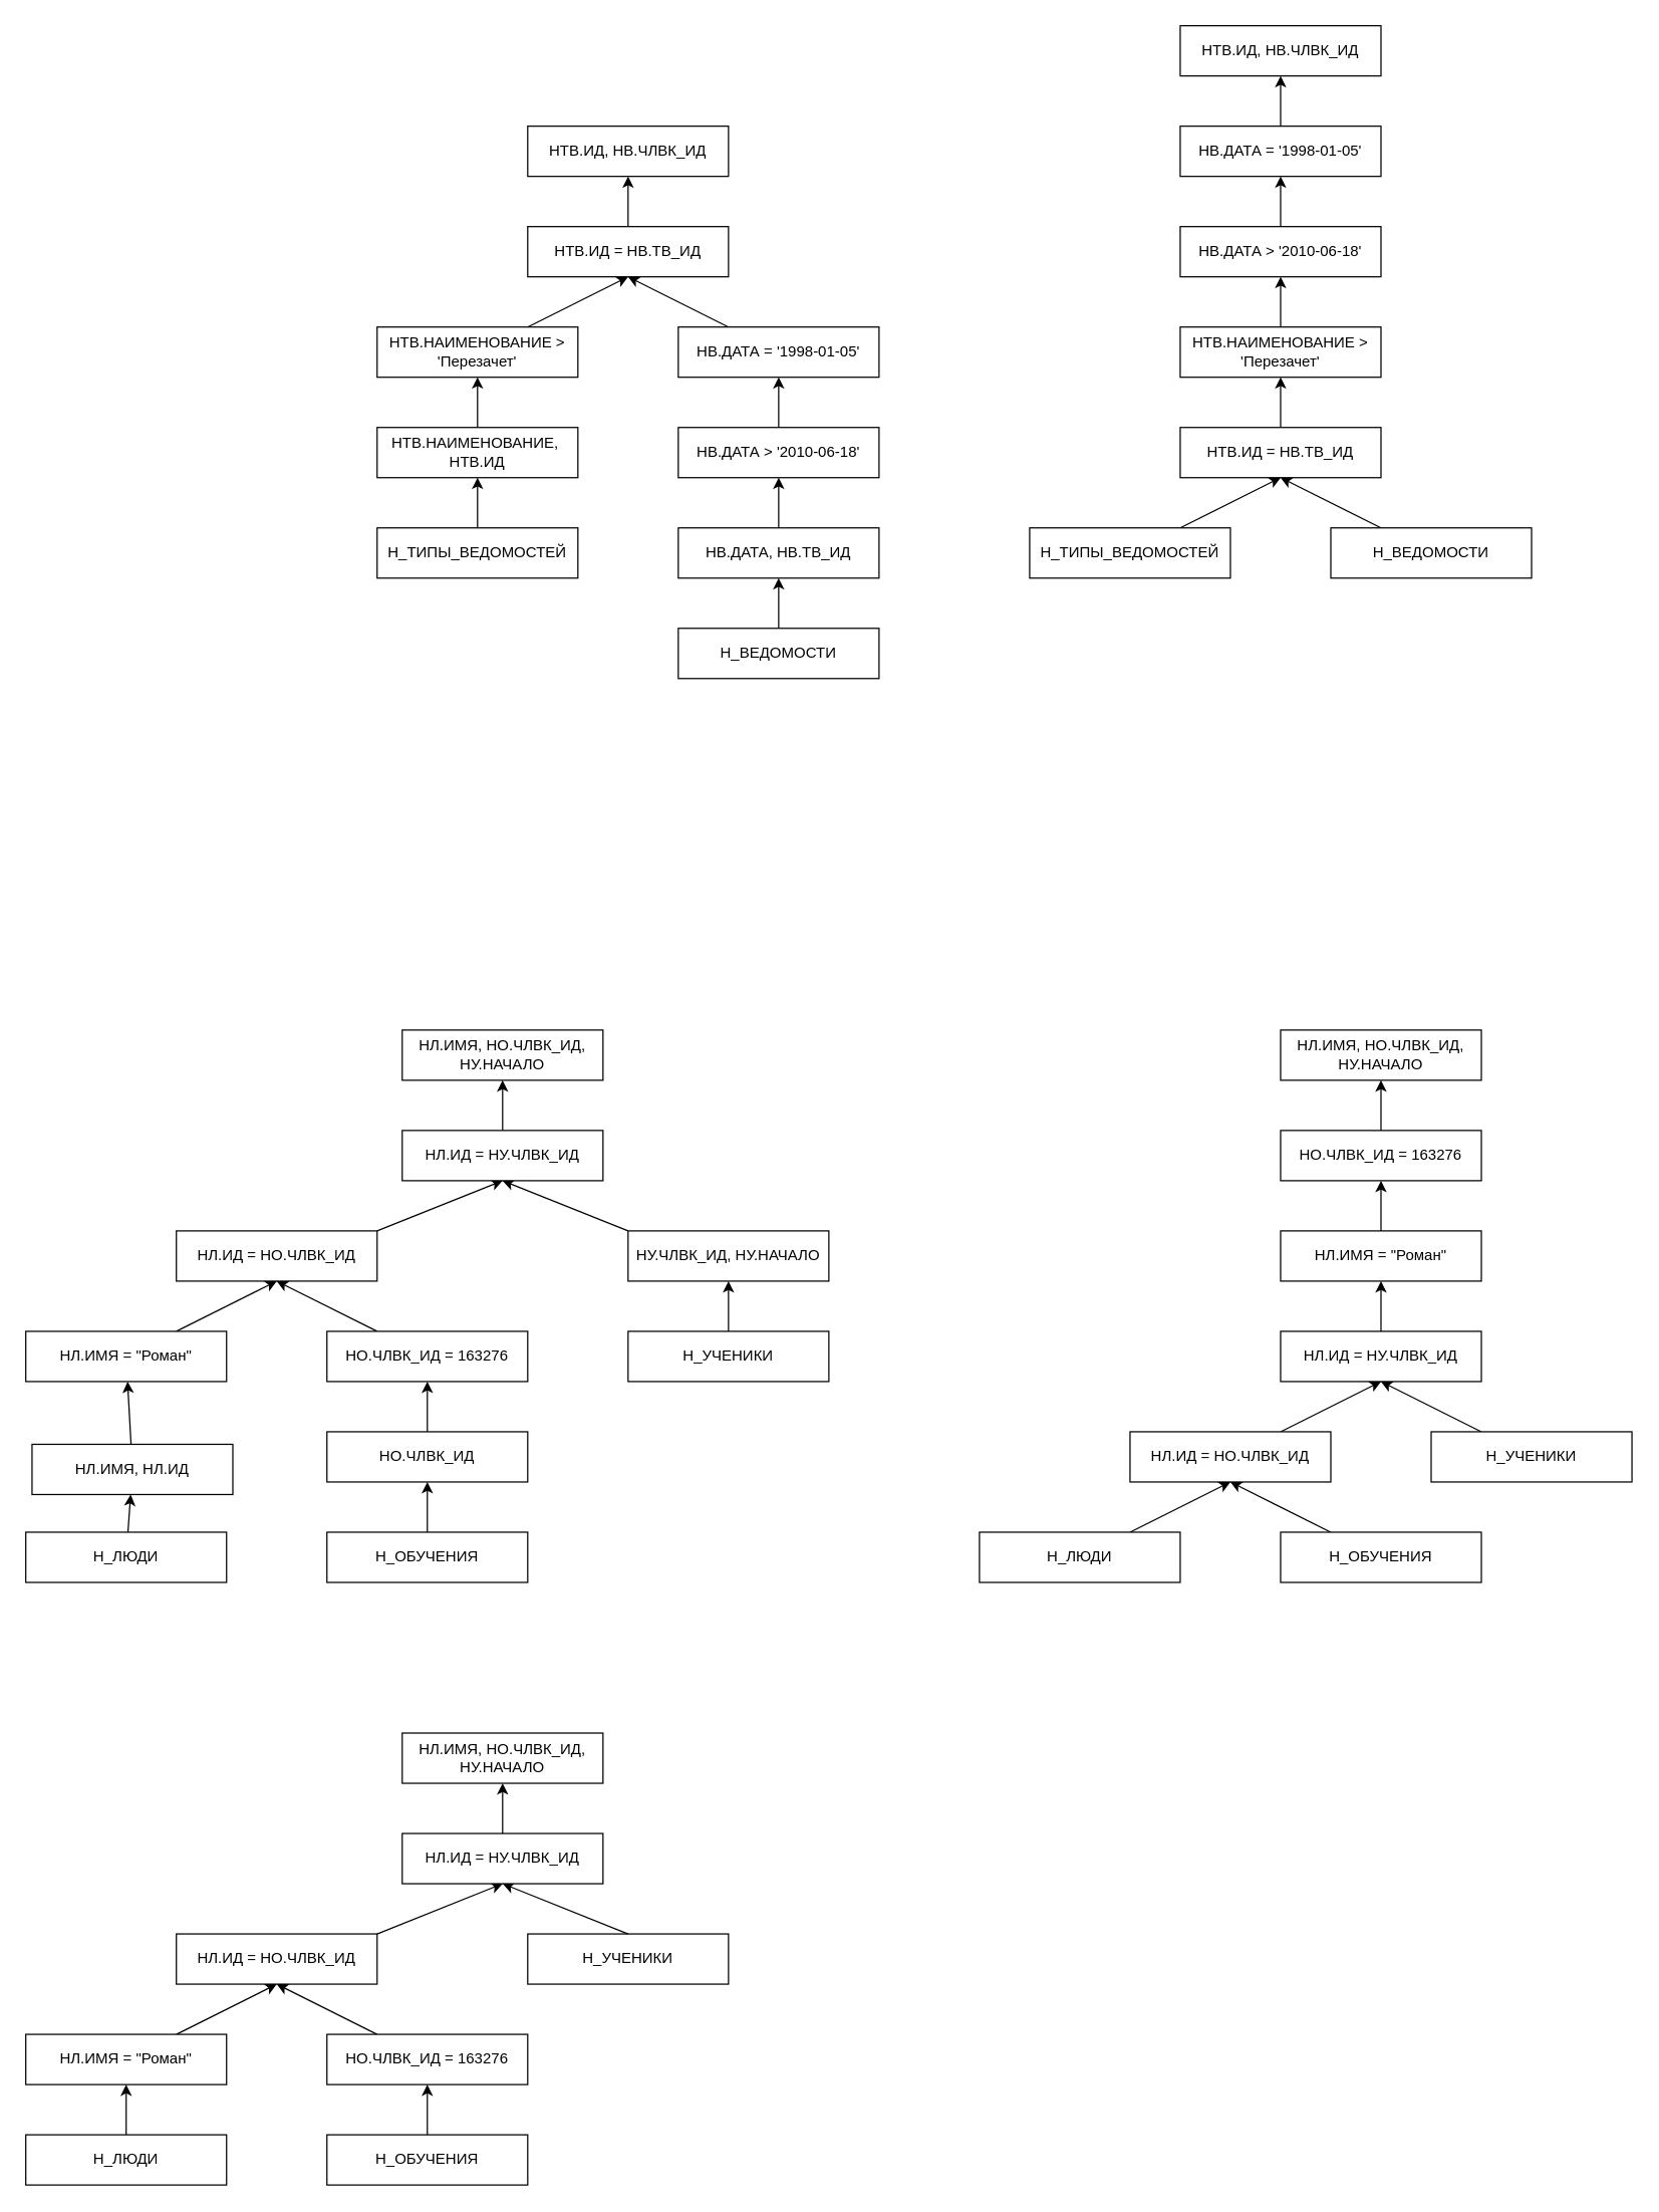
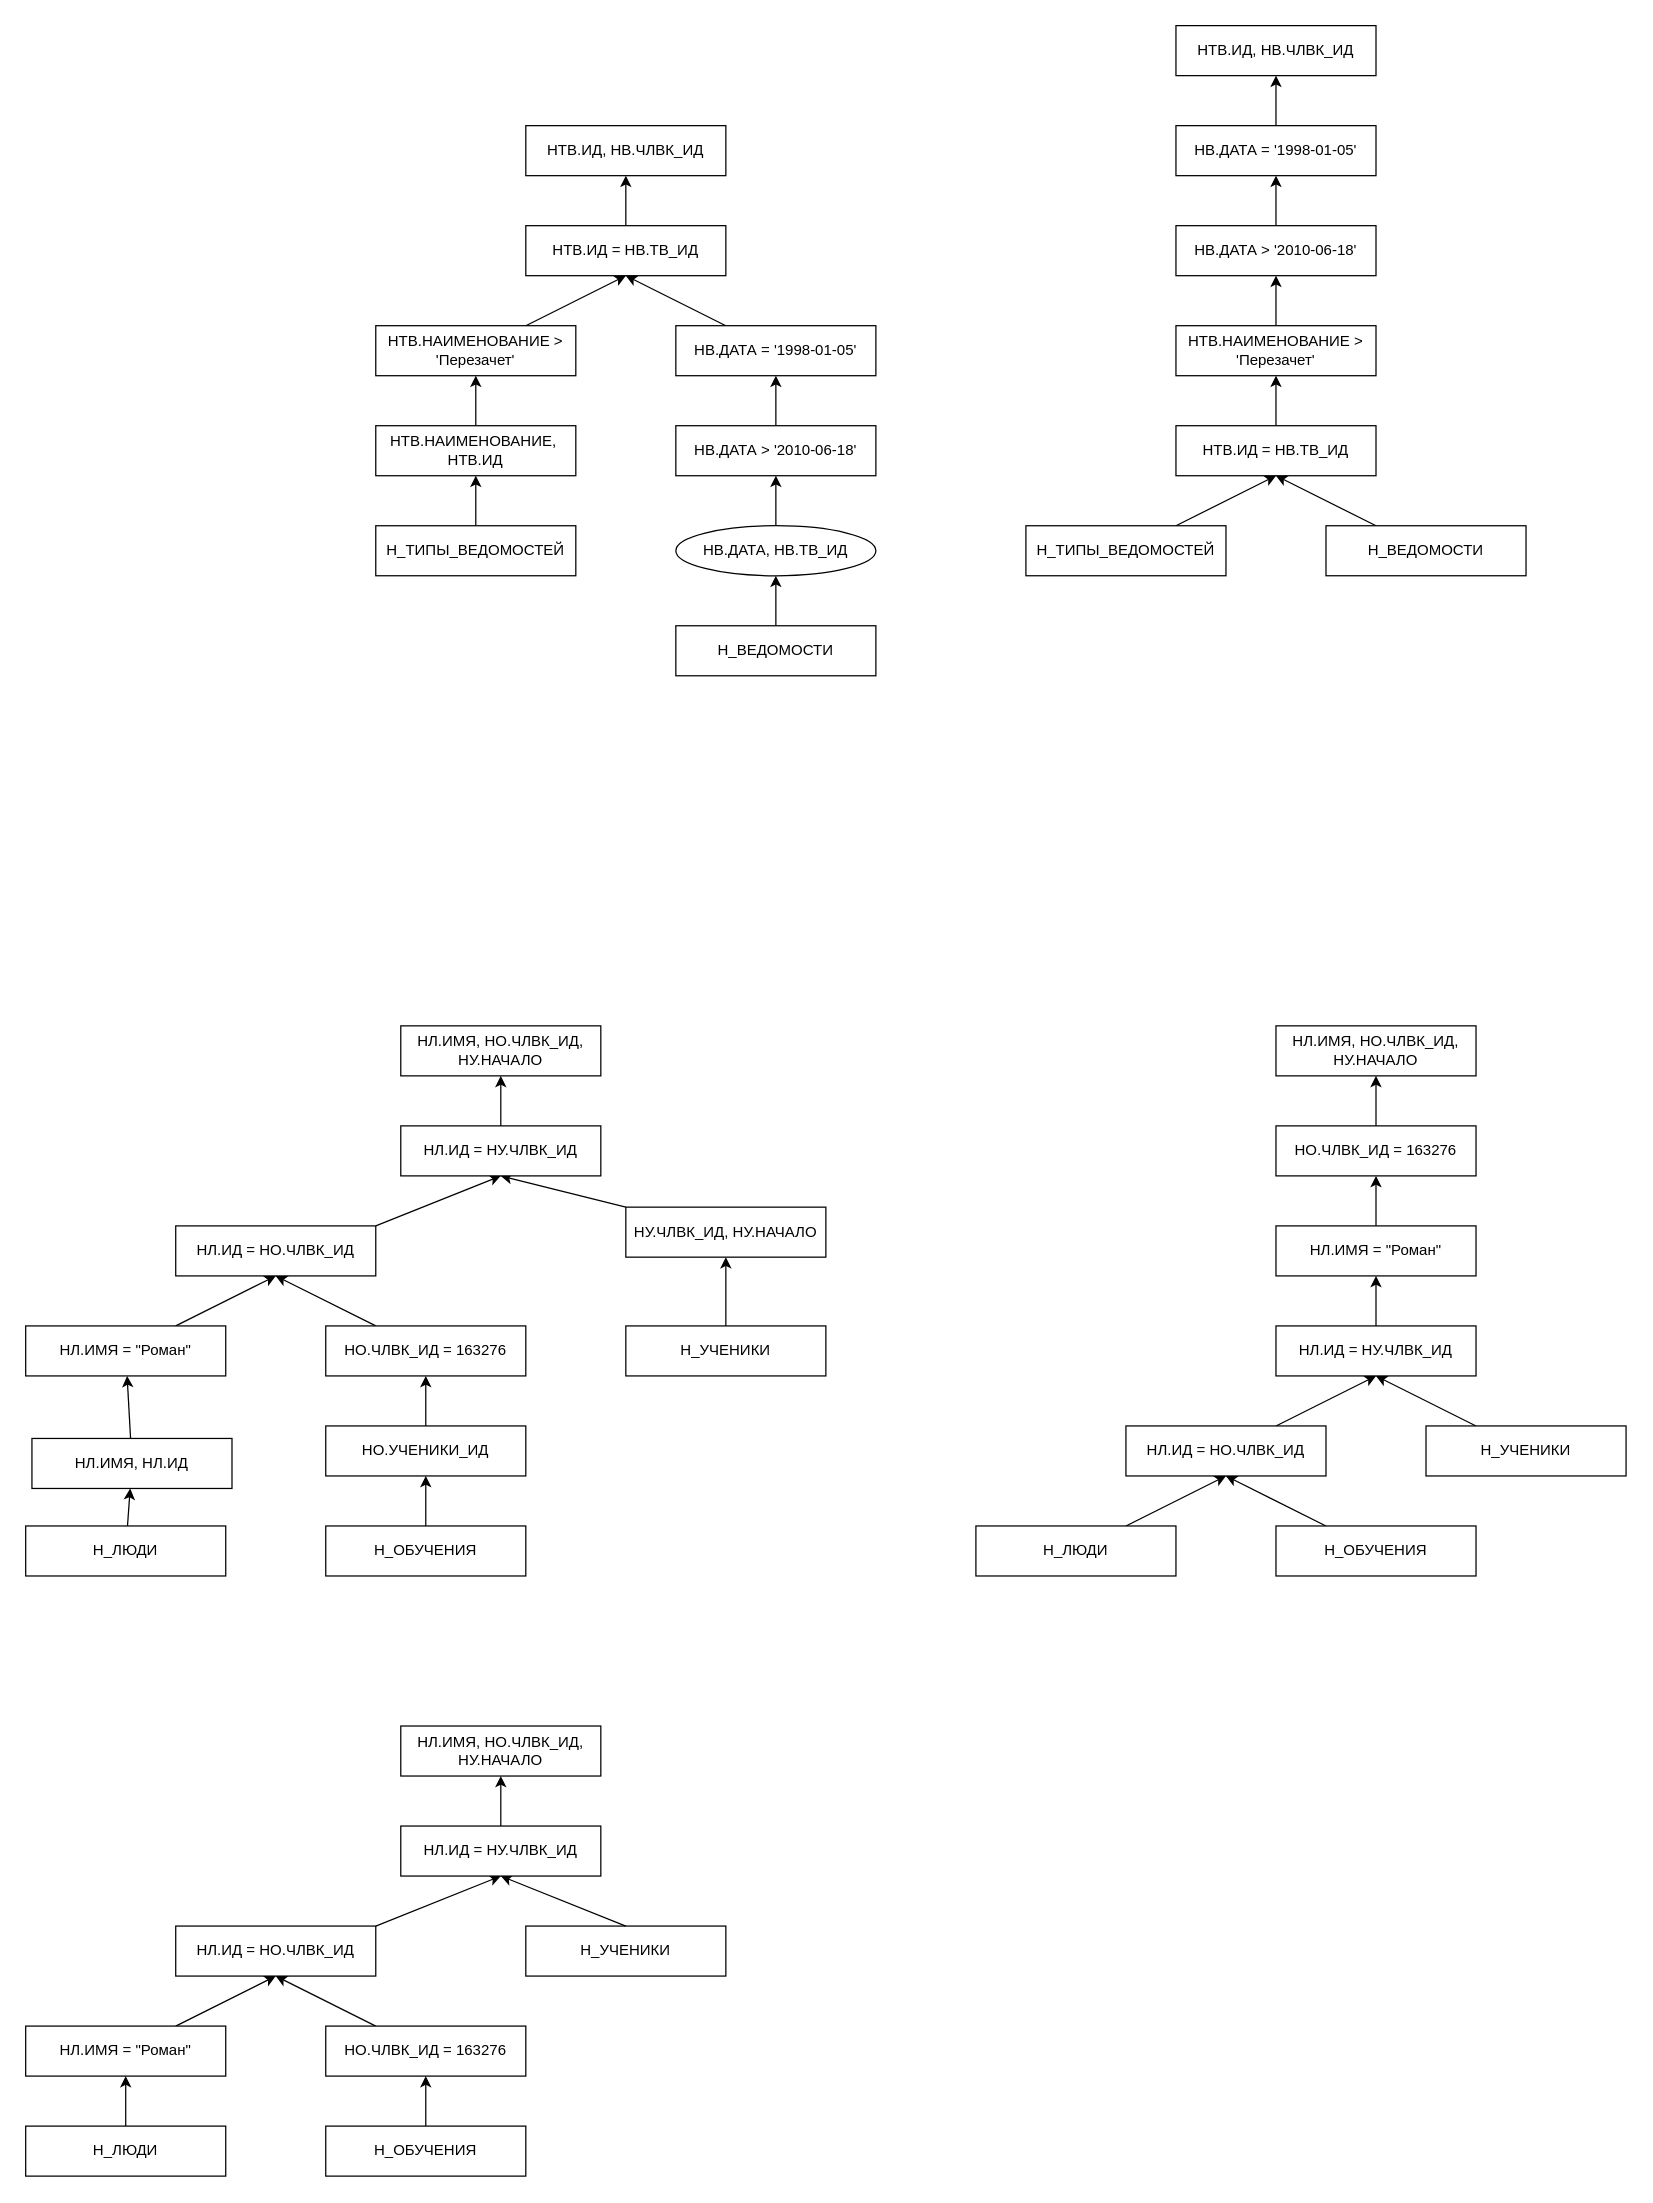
- <mxCell id="18" value="НВ.ДАТА, НВ.ТВ_ИД" style="rounded=0;whiteSpace=wrap;html=1;" parent="1" vertex="1"><mxGeometry x="540" y="420" width="160" height="40" as="geometry" /></mxCell>
+ <mxCell id="18" value="НВ.ДАТА, НВ.ТВ_ИД" style="ellipse;whiteSpace=wrap;html=1;" parent="1" vertex="1"><mxGeometry x="540" y="420" width="160" height="40" as="geometry" /></mxCell>
- <mxCell id="54" value="НУ.ЧЛВК_ИД, НУ.НАЧАЛО" style="rounded=0;whiteSpace=wrap;html=1;" parent="1" vertex="1"><mxGeometry x="500" y="980" width="160" height="40" as="geometry" /></mxCell>
+ <mxCell id="54" value="НУ.ЧЛВК_ИД, НУ.НАЧАЛО" style="rounded=0;whiteSpace=wrap;html=1;" parent="1" vertex="1"><mxGeometry x="500" y="965" width="160" height="40" as="geometry" /></mxCell>
- <mxCell id="52" value="НО.ЧЛВК_ИД" style="rounded=0;whiteSpace=wrap;html=1;" parent="1" vertex="1"><mxGeometry x="260" y="1140" width="160" height="40" as="geometry" /></mxCell>
+ <mxCell id="52" value="НО.УЧЕНИКИ_ИД" style="rounded=0;whiteSpace=wrap;html=1;" parent="1" vertex="1"><mxGeometry x="260" y="1140" width="160" height="40" as="geometry" /></mxCell>
